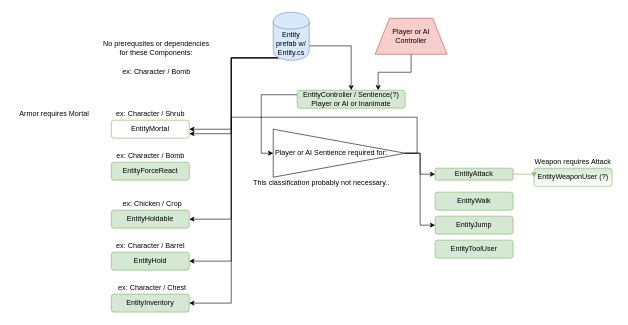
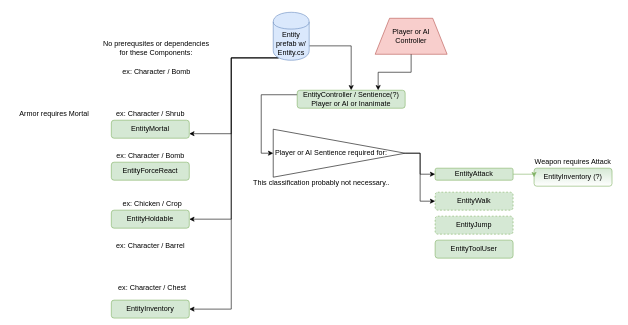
- <mxCell id="23" style="edgeStyle=orthogonalEdgeStyle;rounded=0;orthogonalLoop=1;jettySize=auto;html=1;exitX=1;exitY=0.5;exitDx=0;exitDy=0;" edge="1" parent="1" source="25" target="20"><mxGeometry relative="1" as="geometry" /></mxCell>
+ <mxCell id="23" style="edgeStyle=orthogonalEdgeStyle;rounded=0;orthogonalLoop=1;jettySize=auto;html=1;exitX=1;exitY=0.5;exitDx=0;exitDy=0;entryX=0;entryY=0.5;entryDx=0;entryDy=0;" edge="1" parent="1" source="25" target="12"><mxGeometry relative="1" as="geometry" /></mxCell>
- <mxCell id="20" value="EntityMortal" style="rounded=1;whiteSpace=wrap;html=1;fillColor=#ffffff;strokeColor=#82b366;" vertex="1" parent="1"><mxGeometry x="185" y="200" width="130" height="30" as="geometry" /></mxCell>
+ <mxCell id="20" value="EntityMortal" style="rounded=1;whiteSpace=wrap;html=1;fillColor=#d5e8d4;strokeColor=#82b366;" vertex="1" parent="1"><mxGeometry x="185" y="200" width="130" height="30" as="geometry" /></mxCell>
- <mxCell id="9" value="EntityWeaponUser (?)" style="rounded=1;whiteSpace=wrap;html=1;fillColor=#d5e8d4;strokeColor=#82b366;gradientColor=#ffffff;" vertex="1" parent="1"><mxGeometry x="890" y="280" width="130" height="30" as="geometry" /></mxCell>
+ <mxCell id="9" value="EntityInventory (?)" style="rounded=1;whiteSpace=wrap;html=1;fillColor=#d5e8d4;strokeColor=#82b366;gradientColor=#ffffff;" vertex="1" parent="1"><mxGeometry x="890" y="280" width="130" height="30" as="geometry" /></mxCell>
- <mxCell id="12" value="EntityWalk" style="rounded=1;whiteSpace=wrap;html=1;fillColor=#d5e8d4;strokeColor=#82b366;" vertex="1" parent="1"><mxGeometry x="725" y="320" width="130" height="30" as="geometry" /></mxCell>
+ <mxCell id="12" value="EntityWalk" style="rounded=1;whiteSpace=wrap;html=1;fillColor=#d5e8d4;strokeColor=#82b366;dashed=1;" vertex="1" parent="1"><mxGeometry x="725" y="320" width="130" height="30" as="geometry" /></mxCell>
- <mxCell id="24" style="edgeStyle=orthogonalEdgeStyle;rounded=0;orthogonalLoop=1;jettySize=auto;html=1;exitX=1;exitY=0.5;exitDx=0;exitDy=0;entryX=0;entryY=0.5;entryDx=0;entryDy=0;" edge="1" parent="1" source="25" target="11"><mxGeometry relative="1" as="geometry" /></mxCell>
- <mxCell id="11" value="EntityJump" style="rounded=1;whiteSpace=wrap;html=1;fillColor=#d5e8d4;strokeColor=#82b366;" vertex="1" parent="1"><mxGeometry x="725" y="360" width="130" height="30" as="geometry" /></mxCell>
+ <mxCell id="11" value="EntityJump" style="rounded=1;whiteSpace=wrap;html=1;fillColor=#d5e8d4;strokeColor=#82b366;dashed=1;" vertex="1" parent="1"><mxGeometry x="725" y="360" width="130" height="30" as="geometry" /></mxCell>
- <mxCell id="17" value="EntityHold" style="rounded=1;whiteSpace=wrap;html=1;fillColor=#d5e8d4;strokeColor=#82b366;" vertex="1" parent="1"><mxGeometry x="185" y="420" width="130" height="30" as="geometry" /></mxCell>
- <mxCell id="5" style="edgeStyle=orthogonalEdgeStyle;rounded=0;orthogonalLoop=1;jettySize=auto;html=1;exitX=0.15;exitY=0.95;exitDx=0;exitDy=0;exitPerimeter=0;entryX=1;entryY=0.5;entryDx=0;entryDy=0;" edge="1" parent="1" source="7" target="17"><mxGeometry relative="1" as="geometry" /></mxCell>
- <mxCell id="8" value="EntityInventory" style="rounded=1;whiteSpace=wrap;html=1;fillColor=#d5e8d4;strokeColor=#82b366;" vertex="1" parent="1"><mxGeometry x="185" y="490" width="130" height="30" as="geometry" /></mxCell>
+ <mxCell id="8" value="EntityInventory" style="rounded=1;whiteSpace=wrap;html=1;fillColor=#d5e8d4;strokeColor=#82b366;" vertex="1" parent="1"><mxGeometry x="185" y="500" width="130" height="30" as="geometry" /></mxCell>
